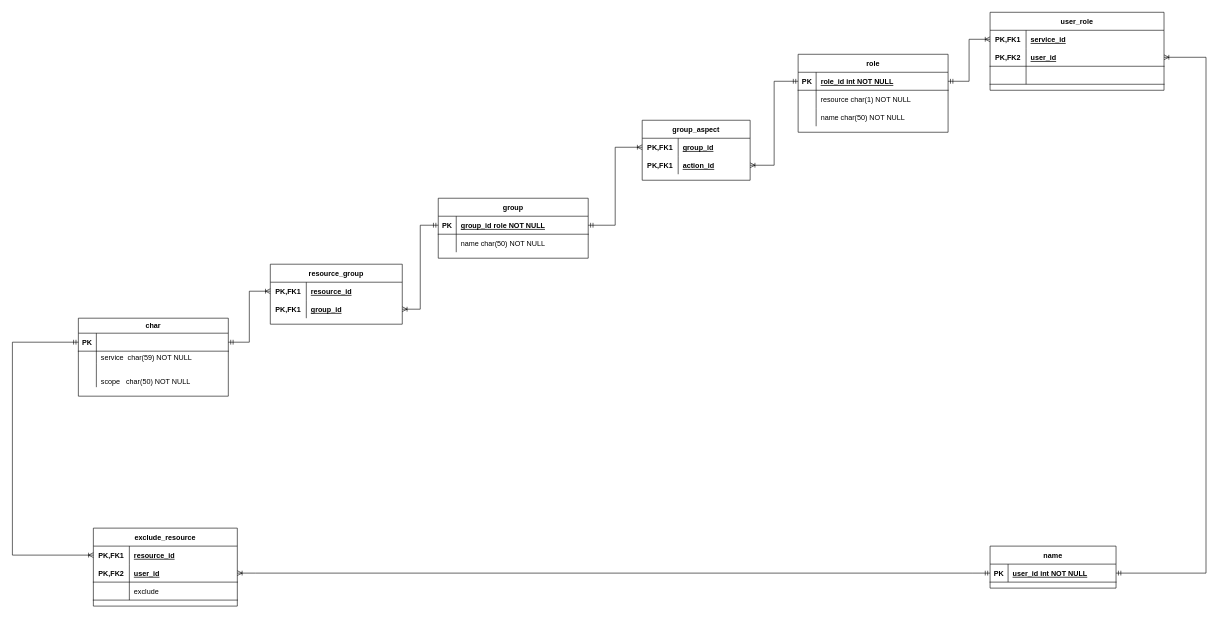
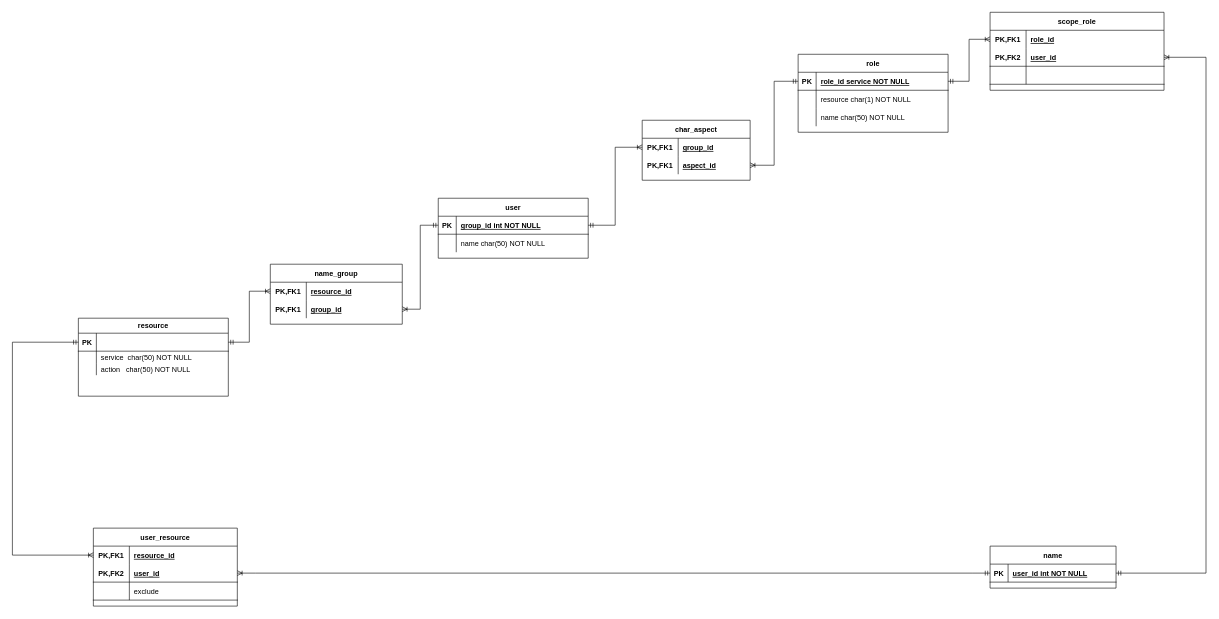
- <mxCell id="28" value="user_role" style="shape=table;startSize=30;container=1;collapsible=1;childLayout=tableLayout;fixedRows=1;rowLines=0;fontStyle=1;align=center;resizeLast=1;" parent="1" vertex="1"><mxGeometry x="1650" y="20" width="290" height="130" as="geometry" /></mxCell>
+ <mxCell id="28" value="scope_role" style="shape=table;startSize=30;container=1;collapsible=1;childLayout=tableLayout;fixedRows=1;rowLines=0;fontStyle=1;align=center;resizeLast=1;" parent="1" vertex="1"><mxGeometry x="1650" y="20" width="290" height="130" as="geometry" /></mxCell>
- <mxCell id="31" value="service_id" style="shape=partialRectangle;connectable=0;fillColor=none;top=0;left=0;bottom=0;right=0;align=left;spacingLeft=6;fontStyle=5;overflow=hidden;" parent="29" vertex="1"><mxGeometry x="60" width="230" height="30" as="geometry"><mxRectangle width="230" height="30" as="alternateBounds" /></mxGeometry></mxCell>
+ <mxCell id="31" value="role_id" style="shape=partialRectangle;connectable=0;fillColor=none;top=0;left=0;bottom=0;right=0;align=left;spacingLeft=6;fontStyle=5;overflow=hidden;" parent="29" vertex="1"><mxGeometry x="60" width="230" height="30" as="geometry"><mxRectangle width="230" height="30" as="alternateBounds" /></mxGeometry></mxCell>
- <mxCell id="5" value="role_id int NOT NULL " style="shape=partialRectangle;overflow=hidden;connectable=0;fillColor=none;top=0;left=0;bottom=0;right=0;align=left;spacingLeft=6;fontStyle=5;" parent="3" vertex="1"><mxGeometry x="30" width="220" height="30" as="geometry"><mxRectangle width="220" height="30" as="alternateBounds" /></mxGeometry></mxCell>
+ <mxCell id="5" value="role_id service NOT NULL " style="shape=partialRectangle;overflow=hidden;connectable=0;fillColor=none;top=0;left=0;bottom=0;right=0;align=left;spacingLeft=6;fontStyle=5;" parent="3" vertex="1"><mxGeometry x="30" width="220" height="30" as="geometry"><mxRectangle width="220" height="30" as="alternateBounds" /></mxGeometry></mxCell>
- <mxCell id="38" value="group_aspect" style="shape=table;startSize=30;container=1;collapsible=1;childLayout=tableLayout;fixedRows=1;rowLines=0;fontStyle=1;align=center;resizeLast=1;" parent="1" vertex="1"><mxGeometry x="1070" y="200" width="180" height="100" as="geometry" /></mxCell>
+ <mxCell id="38" value="char_aspect" style="shape=table;startSize=30;container=1;collapsible=1;childLayout=tableLayout;fixedRows=1;rowLines=0;fontStyle=1;align=center;resizeLast=1;" parent="1" vertex="1"><mxGeometry x="1070" y="200" width="180" height="100" as="geometry" /></mxCell>
- <mxCell id="44" value="action_id" style="shape=partialRectangle;connectable=0;fillColor=none;top=0;left=0;bottom=0;right=0;align=left;spacingLeft=6;fontStyle=5;overflow=hidden;" parent="42" vertex="1"><mxGeometry x="60" width="120" height="30" as="geometry"><mxRectangle width="120" height="30" as="alternateBounds" /></mxGeometry></mxCell>
+ <mxCell id="44" value="aspect_id" style="shape=partialRectangle;connectable=0;fillColor=none;top=0;left=0;bottom=0;right=0;align=left;spacingLeft=6;fontStyle=5;overflow=hidden;" parent="42" vertex="1"><mxGeometry x="60" width="120" height="30" as="geometry"><mxRectangle width="120" height="30" as="alternateBounds" /></mxGeometry></mxCell>
- <mxCell id="69" value="group" style="shape=table;startSize=30;container=1;collapsible=1;childLayout=tableLayout;fixedRows=1;rowLines=0;fontStyle=1;align=center;resizeLast=1;" parent="1" vertex="1"><mxGeometry x="730" y="330" width="250" height="100" as="geometry" /></mxCell>
+ <mxCell id="69" value="user" style="shape=table;startSize=30;container=1;collapsible=1;childLayout=tableLayout;fixedRows=1;rowLines=0;fontStyle=1;align=center;resizeLast=1;" parent="1" vertex="1"><mxGeometry x="730" y="330" width="250" height="100" as="geometry" /></mxCell>
- <mxCell id="72" value="group_id role NOT NULL " style="shape=partialRectangle;overflow=hidden;connectable=0;fillColor=none;top=0;left=0;bottom=0;right=0;align=left;spacingLeft=6;fontStyle=5;" parent="70" vertex="1"><mxGeometry x="30" width="220" height="30" as="geometry"><mxRectangle width="220" height="30" as="alternateBounds" /></mxGeometry></mxCell>
+ <mxCell id="72" value="group_id int NOT NULL " style="shape=partialRectangle;overflow=hidden;connectable=0;fillColor=none;top=0;left=0;bottom=0;right=0;align=left;spacingLeft=6;fontStyle=5;" parent="70" vertex="1"><mxGeometry x="30" width="220" height="30" as="geometry"><mxRectangle width="220" height="30" as="alternateBounds" /></mxGeometry></mxCell>
- <mxCell id="61" value="resource_group" style="shape=table;startSize=30;container=1;collapsible=1;childLayout=tableLayout;fixedRows=1;rowLines=0;fontStyle=1;align=center;resizeLast=1;" parent="1" vertex="1"><mxGeometry x="450" y="440" width="220" height="100" as="geometry" /></mxCell>
+ <mxCell id="61" value="name_group" style="shape=table;startSize=30;container=1;collapsible=1;childLayout=tableLayout;fixedRows=1;rowLines=0;fontStyle=1;align=center;resizeLast=1;" parent="1" vertex="1"><mxGeometry x="450" y="440" width="220" height="100" as="geometry" /></mxCell>
- <mxCell id="16" value="char" style="shape=table;startSize=25;container=1;collapsible=1;childLayout=tableLayout;fixedRows=1;rowLines=0;fontStyle=1;align=center;resizeLast=1;" parent="1" vertex="1"><mxGeometry x="130" y="530" width="250" height="130" as="geometry" /></mxCell>
+ <mxCell id="16" value="resource" style="shape=table;startSize=25;container=1;collapsible=1;childLayout=tableLayout;fixedRows=1;rowLines=0;fontStyle=1;align=center;resizeLast=1;" parent="1" vertex="1"><mxGeometry x="130" y="530" width="250" height="130" as="geometry" /></mxCell>
- <mxCell id="21" value="service  char(59) NOT NULL" style="shape=partialRectangle;overflow=hidden;connectable=0;fillColor=none;top=0;left=0;bottom=0;right=0;align=left;spacingLeft=6;" parent="19" vertex="1"><mxGeometry x="30" width="220" height="20" as="geometry"><mxRectangle width="220" height="20" as="alternateBounds" /></mxGeometry></mxCell>
+ <mxCell id="21" value="service  char(50) NOT NULL" style="shape=partialRectangle;overflow=hidden;connectable=0;fillColor=none;top=0;left=0;bottom=0;right=0;align=left;spacingLeft=6;" parent="19" vertex="1"><mxGeometry x="30" width="220" height="20" as="geometry"><mxRectangle width="220" height="20" as="alternateBounds" /></mxGeometry></mxCell>
+ <mxCell id="24" value="action   char(50) NOT NULL" style="shape=partialRectangle;overflow=hidden;connectable=0;fillColor=none;top=0;left=0;bottom=0;right=0;align=left;spacingLeft=6;" parent="22" vertex="1"><mxGeometry x="30" width="220" height="20" as="geometry"><mxRectangle width="220" height="20" as="alternateBounds" /></mxGeometry></mxCell>
- <mxCell id="27" value="scope   char(50) NOT NULL" style="shape=partialRectangle;overflow=hidden;connectable=0;fillColor=none;top=0;left=0;bottom=0;right=0;align=left;spacingLeft=6;" parent="25" vertex="1"><mxGeometry x="30" width="220" height="20" as="geometry"><mxRectangle width="220" height="20" as="alternateBounds" /></mxGeometry></mxCell>
- <mxCell id="49" value="exclude_resource" style="shape=table;startSize=30;container=1;collapsible=1;childLayout=tableLayout;fixedRows=1;rowLines=0;fontStyle=1;align=center;resizeLast=1;" parent="1" vertex="1"><mxGeometry x="155" y="880" width="240" height="130" as="geometry" /></mxCell>
+ <mxCell id="49" value="user_resource" style="shape=table;startSize=30;container=1;collapsible=1;childLayout=tableLayout;fixedRows=1;rowLines=0;fontStyle=1;align=center;resizeLast=1;" parent="1" vertex="1"><mxGeometry x="155" y="880" width="240" height="130" as="geometry" /></mxCell>
